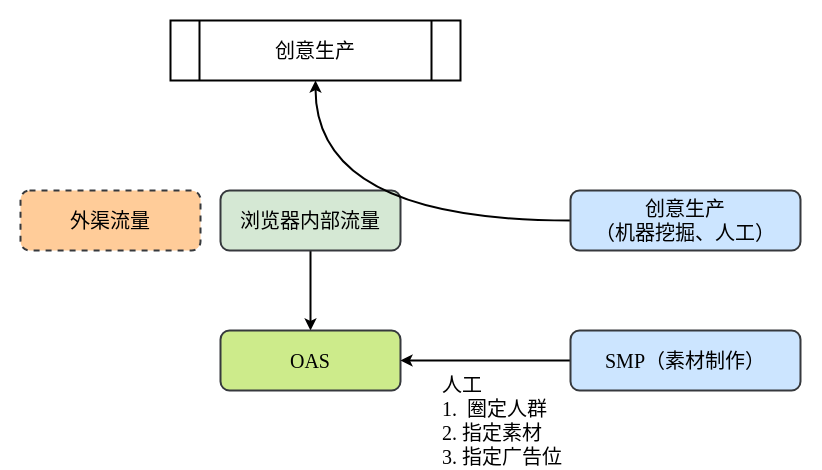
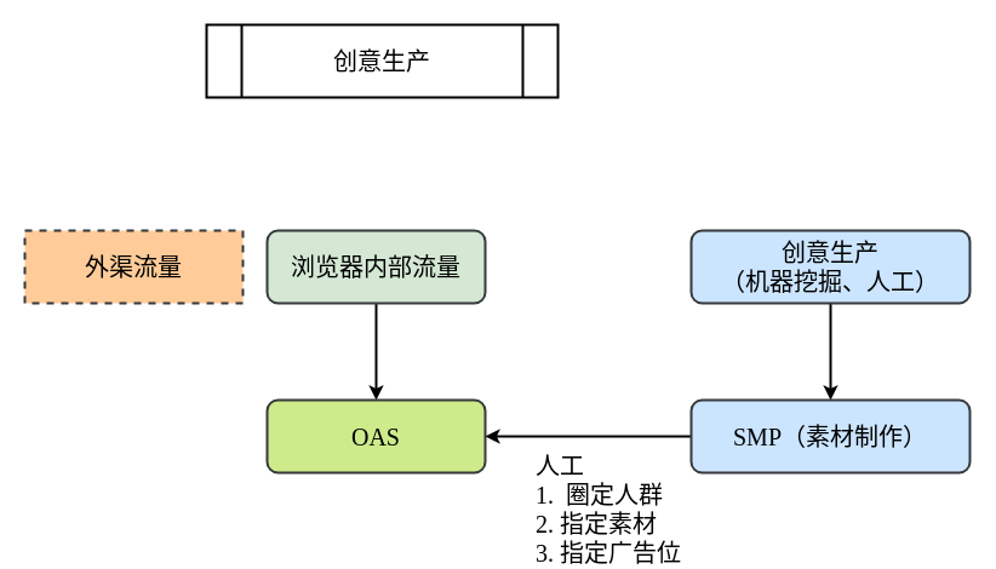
- <mxCell id="6" value="" style="edgeStyle=orthogonalEdgeStyle;rounded=0;orthogonalLoop=1;jettySize=auto;html=1;fontFamily=Comic Sans MS;fontSize=20;curved=1;strokeWidth=2;" edge="1" parent="1" source="7" target="11"><mxGeometry relative="1" as="geometry" /></mxCell>
+ <mxCell id="6" value="" style="edgeStyle=orthogonalEdgeStyle;rounded=0;orthogonalLoop=1;jettySize=auto;html=1;fontFamily=Comic Sans MS;fontSize=20;curved=1;strokeWidth=2;" edge="1" parent="1" source="7" target="9"><mxGeometry relative="1" as="geometry" /></mxCell>
- <mxCell id="4" value="外渠流量" style="rounded=1;whiteSpace=wrap;html=1;fontFamily=Comic Sans MS;fontSize=20;strokeWidth=2;fillColor=#ffcc99;strokeColor=#36393d;dashed=1;" vertex="1" parent="1"><mxGeometry x="20" y="190" width="180" height="60" as="geometry" /></mxCell>
+ <mxCell id="4" value="外渠流量" style="whiteSpace=wrap;html=1;fontFamily=Comic Sans MS;fontSize=20;strokeWidth=2;fillColor=#ffcc99;strokeColor=#36393d;dashed=1;rounded=0;" vertex="1" parent="1"><mxGeometry x="20" y="190" width="180" height="60" as="geometry" /></mxCell>
